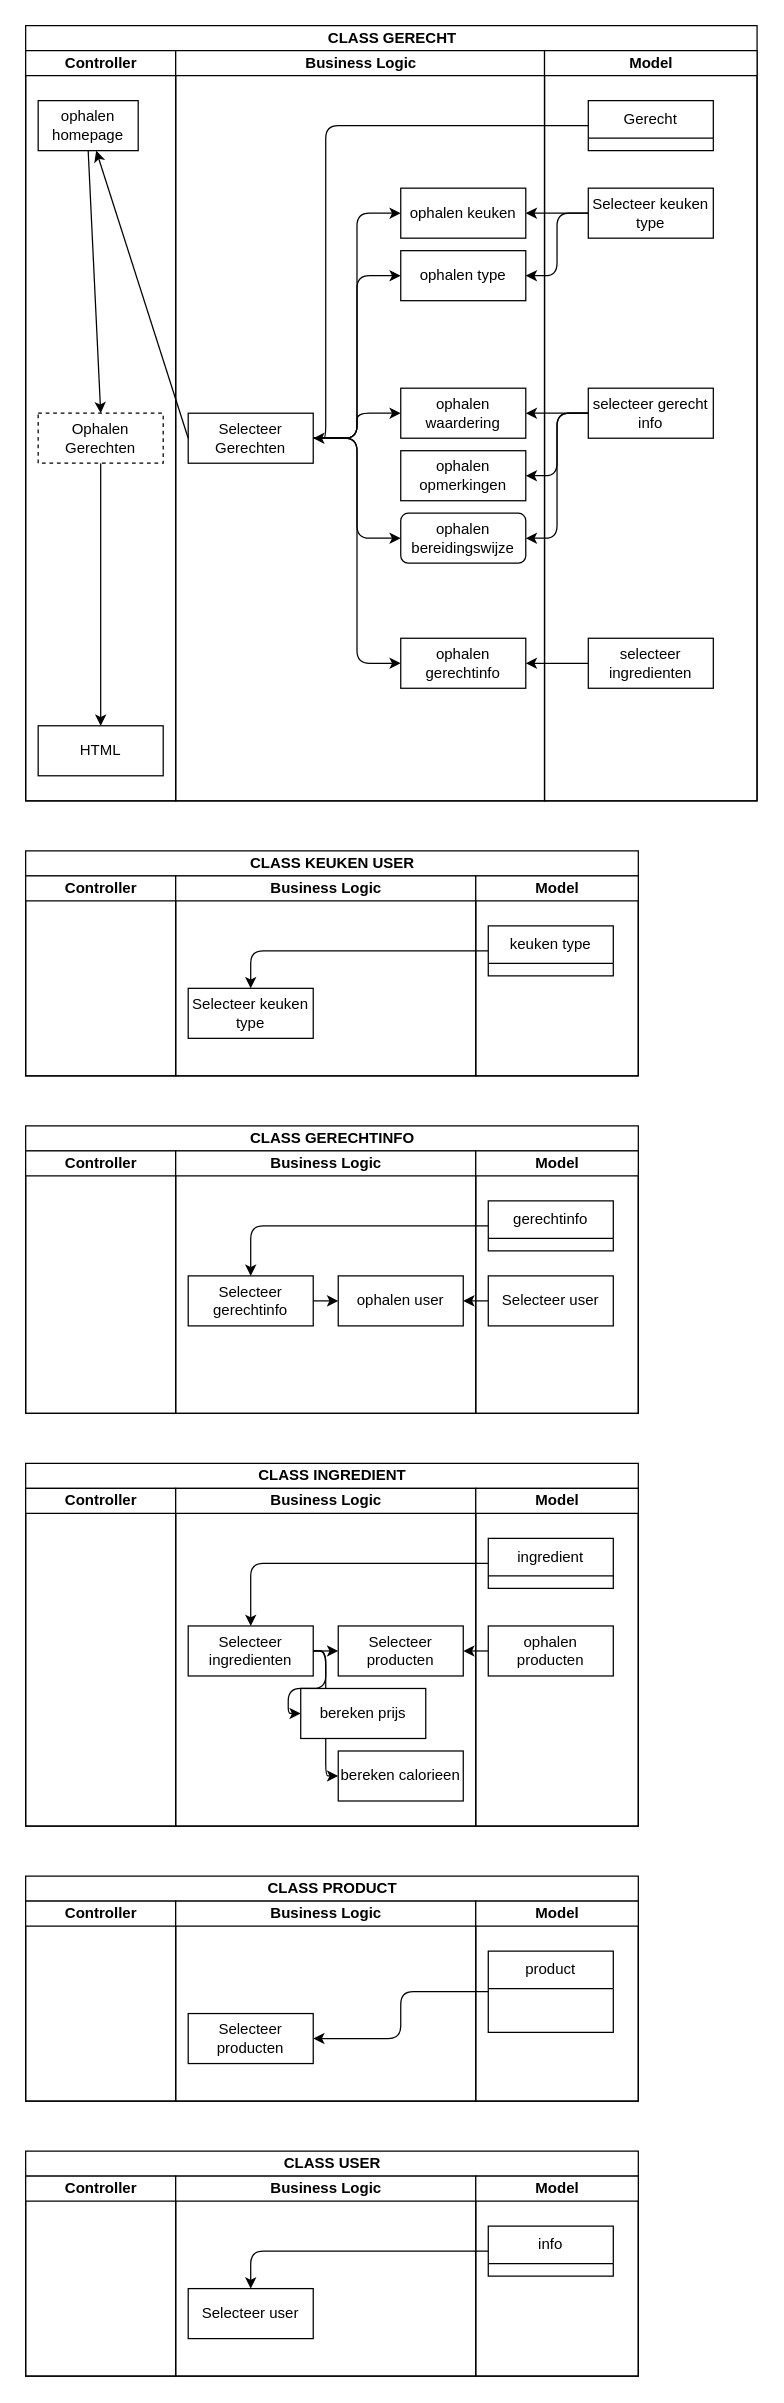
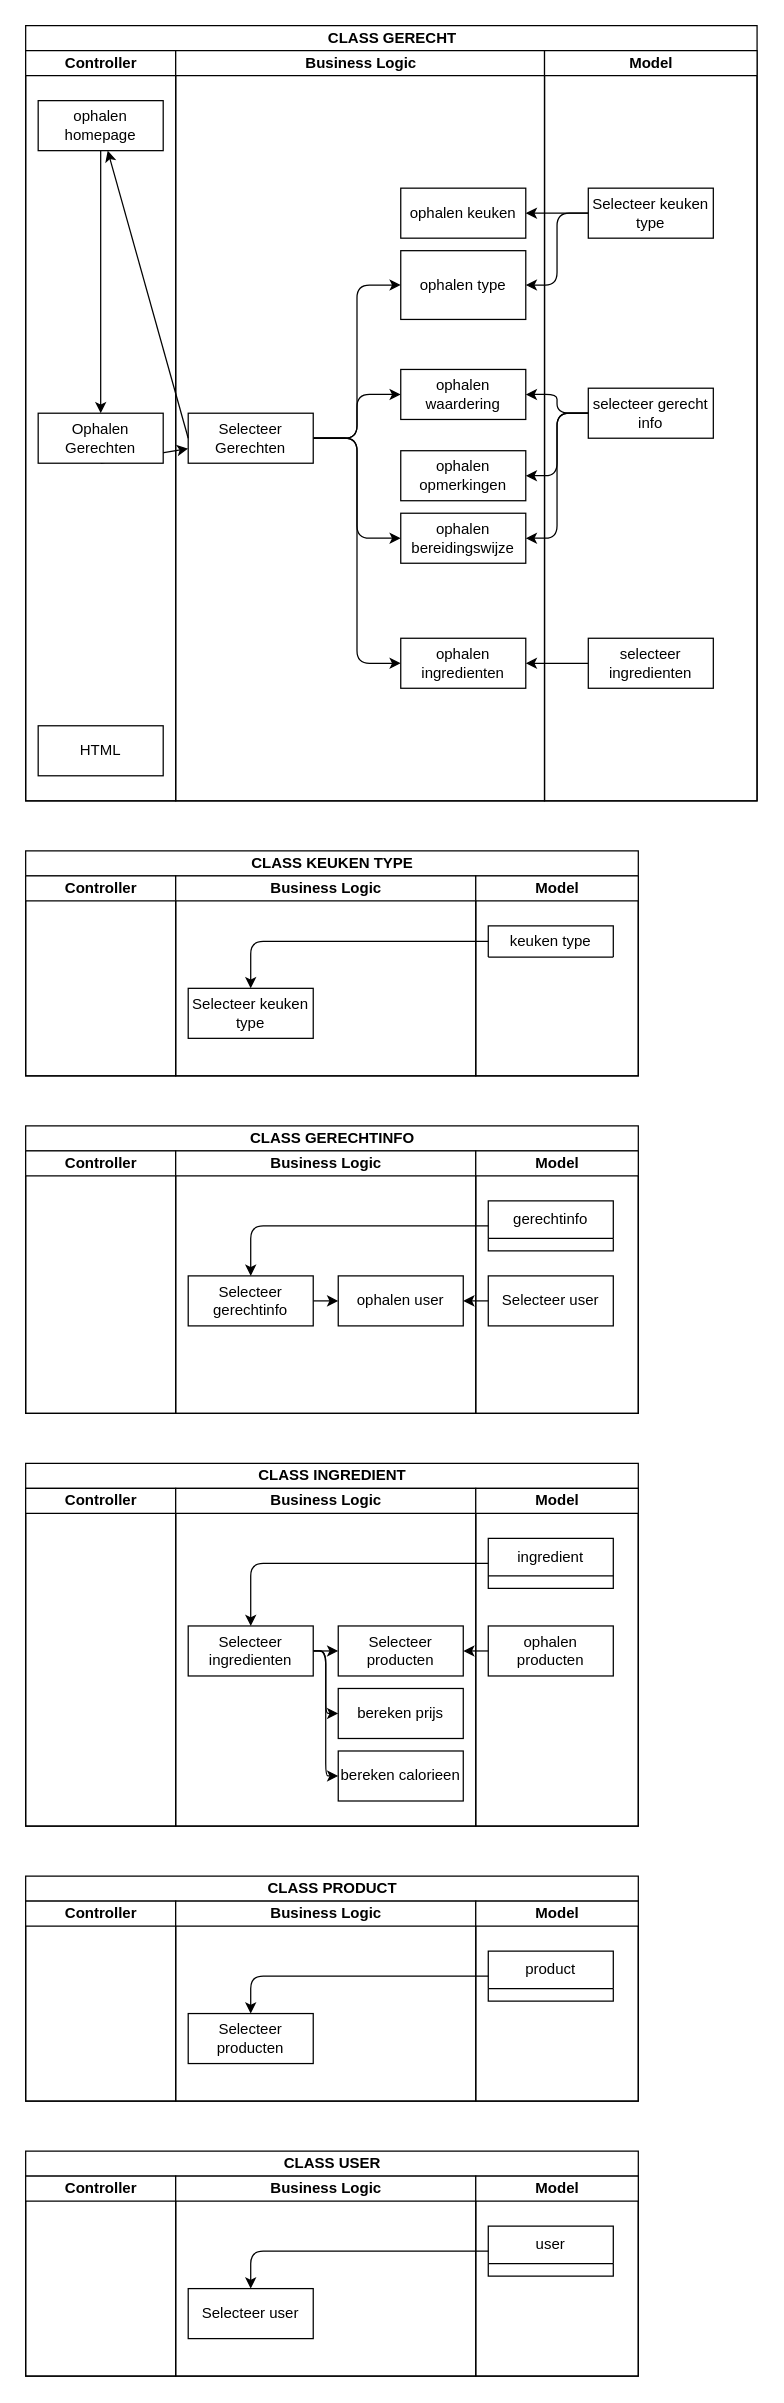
- <mxCell id="5" value="ophalen homepage" style="rounded=0;whiteSpace=wrap;html=1;" parent="3" vertex="1"><mxGeometry x="10" y="40" width="80" height="40" as="geometry" /></mxCell>
+ <mxCell id="5" value="ophalen homepage" style="rounded=0;whiteSpace=wrap;html=1;" parent="3" vertex="1"><mxGeometry x="10" y="40" width="100" height="40" as="geometry" /></mxCell>
- <mxCell id="23" value="Gerecht" style="swimlane;fontStyle=0;childLayout=stackLayout;horizontal=1;startSize=30;horizontalStack=0;resizeParent=1;resizeParentMax=0;resizeLast=0;collapsible=1;marginBottom=0;whiteSpace=wrap;html=1;fontSize=12;" parent="22" vertex="1"><mxGeometry x="35" y="40" width="100" height="40" as="geometry" /></mxCell>
- <mxCell id="28" style="edgeStyle=orthogonalEdgeStyle;html=1;exitX=0;exitY=0.5;exitDx=0;exitDy=0;entryX=1;entryY=0.5;entryDx=0;entryDy=0;" edge="1" parent="2" source="23" target="15"><mxGeometry relative="1" as="geometry"><Array as="points"><mxPoint x="240" y="80" /><mxPoint x="240" y="330" /></Array></mxGeometry></mxCell>
- <mxCell id="10" style="edgeStyle=orthogonalEdgeStyle;html=1;exitX=1;exitY=0.5;exitDx=0;exitDy=0;entryX=0;entryY=0.5;entryDx=0;entryDy=0;" edge="1" parent="9" source="15" target="16"><mxGeometry relative="1" as="geometry" /></mxCell>
- <mxCell id="17" value="ophalen type" style="rounded=0;whiteSpace=wrap;html=1;" vertex="1" parent="9"><mxGeometry x="180" y="160" width="100" height="40" as="geometry" /></mxCell>
+ <mxCell id="17" value="ophalen type" style="rounded=0;whiteSpace=wrap;html=1;" vertex="1" parent="9"><mxGeometry x="180" y="160" width="100" height="55" as="geometry" /></mxCell>
- <mxCell id="18" value="ophalen waardering" style="rounded=0;whiteSpace=wrap;html=1;" vertex="1" parent="9"><mxGeometry x="180" y="270" width="100" height="40" as="geometry" /></mxCell>
+ <mxCell id="18" value="ophalen waardering" style="rounded=0;whiteSpace=wrap;html=1;" vertex="1" parent="9"><mxGeometry x="180" y="255" width="100" height="40" as="geometry" /></mxCell>
- <mxCell id="8" value="Ophalen Gerechten" style="rounded=0;whiteSpace=wrap;html=1;dashed=1;" vertex="1" parent="3"><mxGeometry x="10.0" y="290" width="100" height="40" as="geometry" /></mxCell>
+ <mxCell id="8" value="Ophalen Gerechten" style="rounded=0;whiteSpace=wrap;html=1;" vertex="1" parent="3"><mxGeometry x="10.0" y="290" width="100" height="40" as="geometry" /></mxCell>
- <mxCell id="21" value="ophalen bereidingswijze" style="whiteSpace=wrap;html=1;rounded=1;" vertex="1" parent="9"><mxGeometry x="180" y="370" width="100" height="40" as="geometry" /></mxCell>
+ <mxCell id="21" value="ophalen bereidingswijze" style="rounded=0;whiteSpace=wrap;html=1;" vertex="1" parent="9"><mxGeometry x="180" y="370" width="100" height="40" as="geometry" /></mxCell>
- <mxCell id="7" style="edgeStyle=none;html=1;exitX=0.5;exitY=1;exitDx=0;exitDy=0;entryX=0.5;entryY=0;entryDx=0;entryDy=0;" edge="1" parent="3" source="8" target="6"><mxGeometry relative="1" as="geometry" /></mxCell>
+ <mxCell id="7" style="edgeStyle=none;html=1;exitX=0.5;exitY=1;exitDx=0;exitDy=0;" edge="1" parent="3" source="8" target="15"><mxGeometry relative="1" as="geometry" /></mxCell>
- <mxCell id="19" value="ophalen gerechtinfo" style="rounded=0;whiteSpace=wrap;html=1;" vertex="1" parent="9"><mxGeometry x="180" y="470" width="100" height="40" as="geometry" /></mxCell>
+ <mxCell id="19" value="ophalen ingredienten" style="rounded=0;whiteSpace=wrap;html=1;" vertex="1" parent="9"><mxGeometry x="180" y="470" width="100" height="40" as="geometry" /></mxCell>
- <mxCell id="35" value="CLASS KEUKEN USER" style="swimlane;childLayout=stackLayout;resizeParent=1;resizeParentMax=0;startSize=20;html=1;" vertex="1" parent="1"><mxGeometry x="20" y="680" width="490" height="180" as="geometry" /></mxCell>
+ <mxCell id="35" value="CLASS KEUKEN TYPE" style="swimlane;childLayout=stackLayout;resizeParent=1;resizeParentMax=0;startSize=20;html=1;" vertex="1" parent="1"><mxGeometry x="20" y="680" width="490" height="180" as="geometry" /></mxCell>
- <mxCell id="40" value="keuken type" style="swimlane;fontStyle=0;childLayout=stackLayout;horizontal=1;startSize=30;horizontalStack=0;resizeParent=1;resizeParentMax=0;resizeLast=0;collapsible=1;marginBottom=0;whiteSpace=wrap;html=1;fontSize=12;" vertex="1" parent="39"><mxGeometry x="10.0" y="40" width="100" height="40" as="geometry" /></mxCell>
+ <mxCell id="40" value="keuken type" style="swimlane;fontStyle=0;childLayout=stackLayout;horizontal=1;startSize=30;horizontalStack=0;resizeParent=1;resizeParentMax=0;resizeLast=0;collapsible=1;marginBottom=0;whiteSpace=wrap;html=1;fontSize=12;" vertex="1" parent="39"><mxGeometry x="10.0" y="40" width="100" height="25" as="geometry" /></mxCell>
- <mxCell id="61" value="bereken prijs" style="rounded=0;whiteSpace=wrap;html=1;" vertex="1" parent="55"><mxGeometry x="100" y="160" width="100" height="40" as="geometry" /></mxCell>
+ <mxCell id="61" value="bereken prijs" style="rounded=0;whiteSpace=wrap;html=1;" vertex="1" parent="55"><mxGeometry x="130.0" y="160" width="100" height="40" as="geometry" /></mxCell>
- <mxCell id="73" value="product" style="swimlane;fontStyle=0;childLayout=stackLayout;horizontal=1;startSize=30;horizontalStack=0;resizeParent=1;resizeParentMax=0;resizeLast=0;collapsible=1;marginBottom=0;whiteSpace=wrap;html=1;fontSize=12;" vertex="1" parent="72"><mxGeometry x="10.0" y="40" width="100" height="65" as="geometry" /></mxCell>
+ <mxCell id="73" value="product" style="swimlane;fontStyle=0;childLayout=stackLayout;horizontal=1;startSize=30;horizontalStack=0;resizeParent=1;resizeParentMax=0;resizeLast=0;collapsible=1;marginBottom=0;whiteSpace=wrap;html=1;fontSize=12;" vertex="1" parent="72"><mxGeometry x="10.0" y="40" width="100" height="40" as="geometry" /></mxCell>
- <mxCell id="80" value="info" style="swimlane;fontStyle=0;childLayout=stackLayout;horizontal=1;startSize=30;horizontalStack=0;resizeParent=1;resizeParentMax=0;resizeLast=0;collapsible=1;marginBottom=0;whiteSpace=wrap;html=1;fontSize=12;" vertex="1" parent="79"><mxGeometry x="10.0" y="40" width="100" height="40" as="geometry" /></mxCell>
+ <mxCell id="80" value="user" style="swimlane;fontStyle=0;childLayout=stackLayout;horizontal=1;startSize=30;horizontalStack=0;resizeParent=1;resizeParentMax=0;resizeLast=0;collapsible=1;marginBottom=0;whiteSpace=wrap;html=1;fontSize=12;" vertex="1" parent="79"><mxGeometry x="10.0" y="40" width="100" height="40" as="geometry" /></mxCell>
